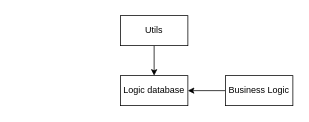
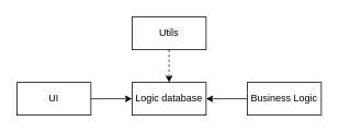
- <mxCell id="2" style="edgeStyle=orthogonalEdgeStyle;rounded=0;orthogonalLoop=1;jettySize=auto;html=1;entryX=0.5;entryY=0;entryDx=0;entryDy=0;" edge="1" parent="1" source="3" target="4"><mxGeometry relative="1" as="geometry" /></mxCell>
+ <mxCell id="2" style="edgeStyle=orthogonalEdgeStyle;rounded=0;orthogonalLoop=1;jettySize=auto;html=1;entryX=0.5;entryY=0;entryDx=0;entryDy=0;dashed=1;" edge="1" parent="1" source="3" target="4"><mxGeometry relative="1" as="geometry" /></mxCell>
+ <mxCell id="8" value="UI" style="rounded=0;whiteSpace=wrap;html=1;" vertex="1" parent="1"><mxGeometry x="20" y="100" width="90" height="40" as="geometry" /></mxCell>
+ <mxCell id="7" style="edgeStyle=orthogonalEdgeStyle;rounded=0;orthogonalLoop=1;jettySize=auto;html=1;entryX=0;entryY=0.5;entryDx=0;entryDy=0;" edge="1" parent="1" source="8" target="4"><mxGeometry relative="1" as="geometry" /></mxCell>
